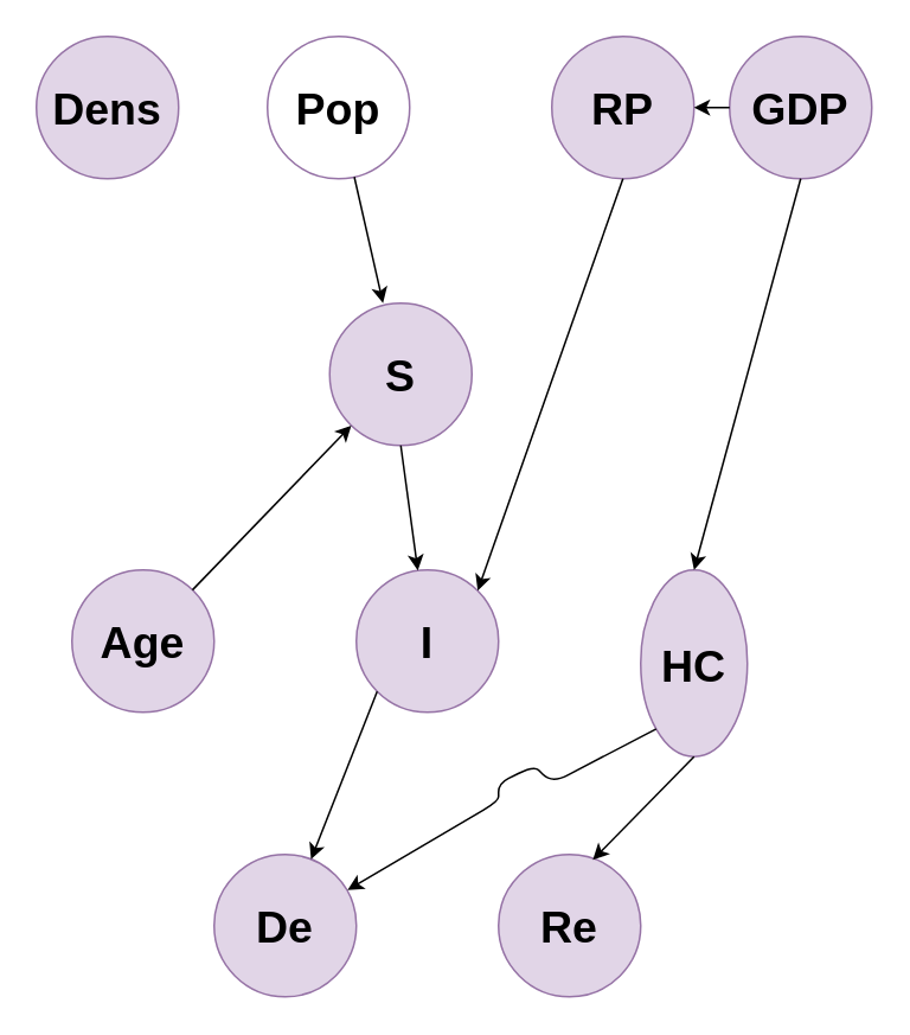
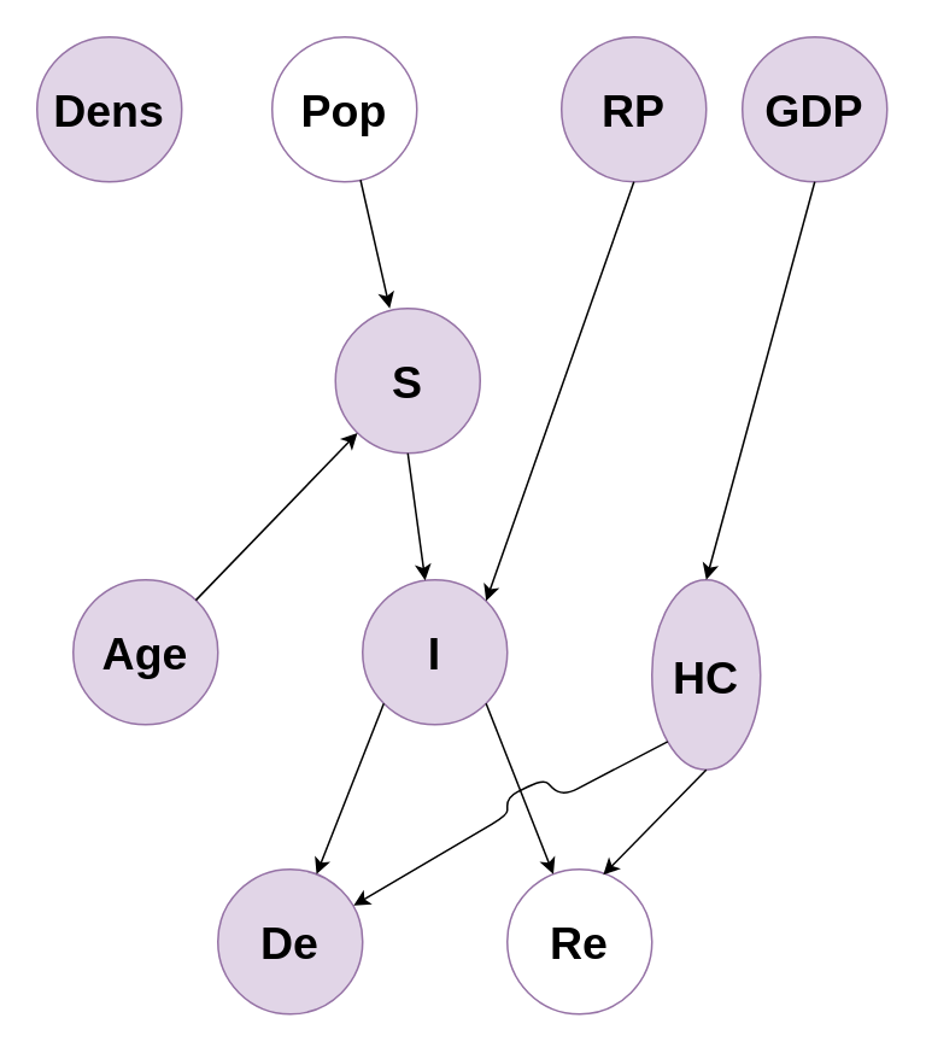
- <mxCell id="20" value="" style="endArrow=classic;html=1;exitX=0;exitY=0.5;exitDx=0;exitDy=0;entryX=1;entryY=0.5;entryDx=0;entryDy=0;" edge="1" parent="1" source="8" target="4"><mxGeometry width="50" height="50" relative="1" as="geometry"><mxPoint x="301.716" y="478.284" as="sourcePoint" /><mxPoint x="264.512" y="572.725" as="targetPoint" /></mxGeometry></mxCell>
+ <mxCell id="14" value="" style="endArrow=classic;html=1;exitX=1;exitY=1;exitDx=0;exitDy=0;" edge="1" parent="1" source="7" target="9"><mxGeometry width="50" height="50" relative="1" as="geometry"><mxPoint x="231.716" y="408.284" as="sourcePoint" /><mxPoint x="194.512" y="502.725" as="targetPoint" /></mxGeometry></mxCell>
- <mxCell id="9" value="&lt;h2&gt;&lt;b&gt;&lt;font style=&quot;font-size: 25px&quot;&gt;Re&lt;/font&gt;&lt;/b&gt;&lt;/h2&gt;" style="ellipse;whiteSpace=wrap;html=1;aspect=fixed;fillColor=#e1d5e7;gradientDirection=north;strokeColor=#9673a6;" vertex="1" parent="1"><mxGeometry x="280" y="480" width="80" height="80" as="geometry" /></mxCell>
+ <mxCell id="9" value="&lt;h2&gt;&lt;b&gt;&lt;font style=&quot;font-size: 25px&quot;&gt;Re&lt;/font&gt;&lt;/b&gt;&lt;/h2&gt;" style="ellipse;whiteSpace=wrap;html=1;aspect=fixed;fillColor=#ffffff;gradientDirection=north;strokeColor=#9673a6;" vertex="1" parent="1"><mxGeometry x="280" y="480" width="80" height="80" as="geometry" /></mxCell>
